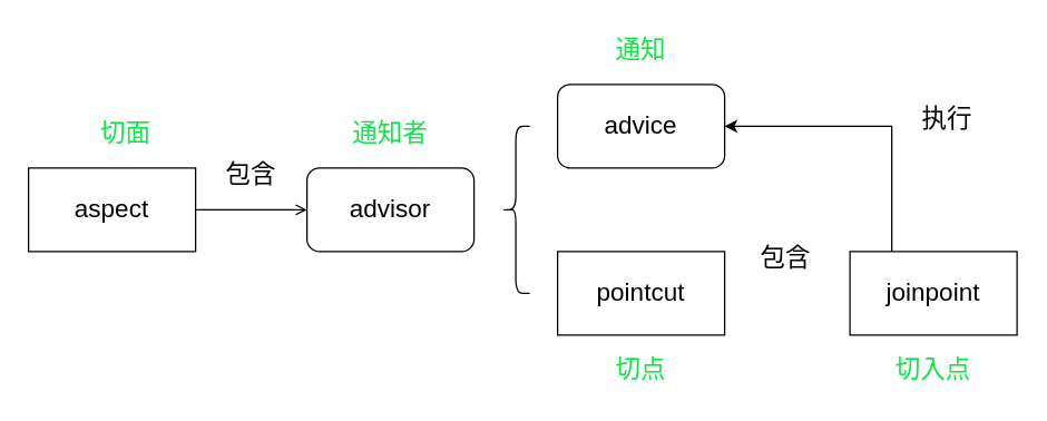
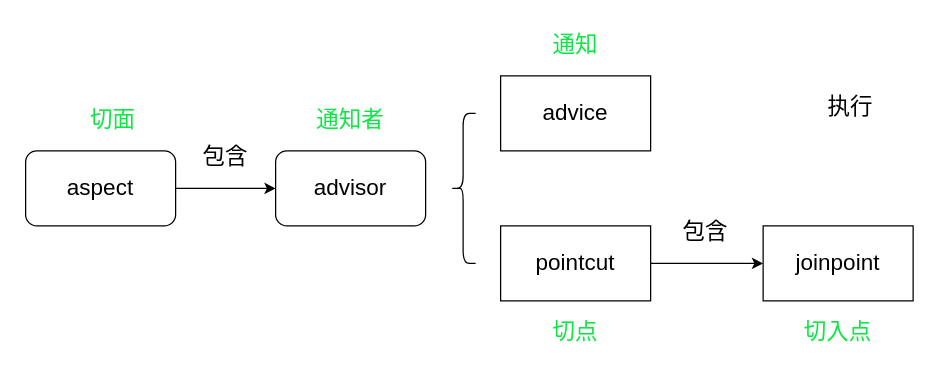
- <mxCell id="8" value="advice" style="whiteSpace=wrap;html=1;fontSize=18;rounded=1;" parent="1" vertex="1"><mxGeometry x="400" y="60" width="120" height="60" as="geometry" /></mxCell>
+ <mxCell id="8" value="advice" style="rounded=0;whiteSpace=wrap;html=1;fontSize=18;" parent="1" vertex="1"><mxGeometry x="400" y="60" width="120" height="60" as="geometry" /></mxCell>
- <mxCell id="14" style="edgeStyle=orthogonalEdgeStyle;rounded=0;orthogonalLoop=1;jettySize=auto;html=1;exitX=0.25;exitY=0;exitDx=0;exitDy=0;entryX=1;entryY=0.5;entryDx=0;entryDy=0;" parent="1" source="15" target="8" edge="1"><mxGeometry relative="1" as="geometry" /></mxCell>
- <mxCell id="3" value="aspect" style="rounded=0;whiteSpace=wrap;html=1;fontSize=18;" parent="1" vertex="1"><mxGeometry x="20" y="120" width="120" height="60" as="geometry" /></mxCell>
+ <mxCell id="3" value="aspect" style="whiteSpace=wrap;html=1;fontSize=18;rounded=1;" parent="1" vertex="1"><mxGeometry x="20" y="120" width="120" height="60" as="geometry" /></mxCell>
- <mxCell id="2" style="edgeStyle=orthogonalEdgeStyle;rounded=0;orthogonalLoop=1;jettySize=auto;html=1;exitX=1;exitY=0.5;exitDx=0;exitDy=0;entryX=0;entryY=0.5;entryDx=0;entryDy=0;endArrow=open;" parent="1" source="3" target="5" edge="1"><mxGeometry relative="1" as="geometry" /></mxCell>
+ <mxCell id="2" style="edgeStyle=orthogonalEdgeStyle;rounded=0;orthogonalLoop=1;jettySize=auto;html=1;exitX=1;exitY=0.5;exitDx=0;exitDy=0;entryX=0;entryY=0.5;entryDx=0;entryDy=0;" parent="1" source="3" target="5" edge="1"><mxGeometry relative="1" as="geometry" /></mxCell>
+ <mxCell id="9" style="edgeStyle=orthogonalEdgeStyle;rounded=0;orthogonalLoop=1;jettySize=auto;html=1;exitX=1;exitY=0.5;exitDx=0;exitDy=0;entryX=0;entryY=0.5;entryDx=0;entryDy=0;" parent="1" source="10" target="15" edge="1"><mxGeometry relative="1" as="geometry" /></mxCell>
